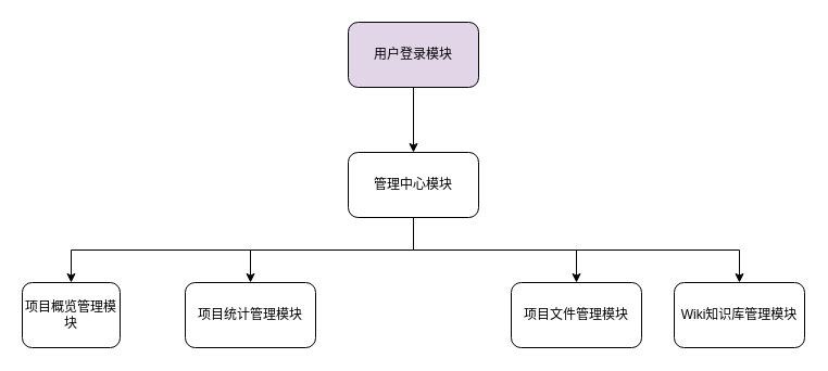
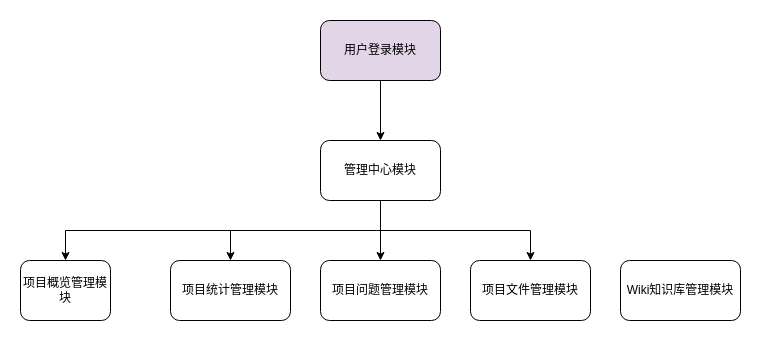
- <mxCell id="7" style="edgeStyle=orthogonalEdgeStyle;rounded=0;orthogonalLoop=1;jettySize=auto;html=1;exitX=0.5;exitY=1;exitDx=0;exitDy=0;entryX=0.5;entryY=0;entryDx=0;entryDy=0;" edge="1" parent="1" source="9" target="10"><mxGeometry relative="1" as="geometry" /></mxCell>
+ <mxCell id="4" value="" style="edgeStyle=orthogonalEdgeStyle;rounded=0;orthogonalLoop=1;jettySize=auto;html=1;" edge="1" parent="1" source="9" target="12"><mxGeometry relative="1" as="geometry" /></mxCell>
+ <mxCell id="12" value="项目问题管理模块" style="rounded=1;whiteSpace=wrap;html=1;" vertex="1" parent="1"><mxGeometry x="320" y="260" width="120" height="60" as="geometry" /></mxCell>
